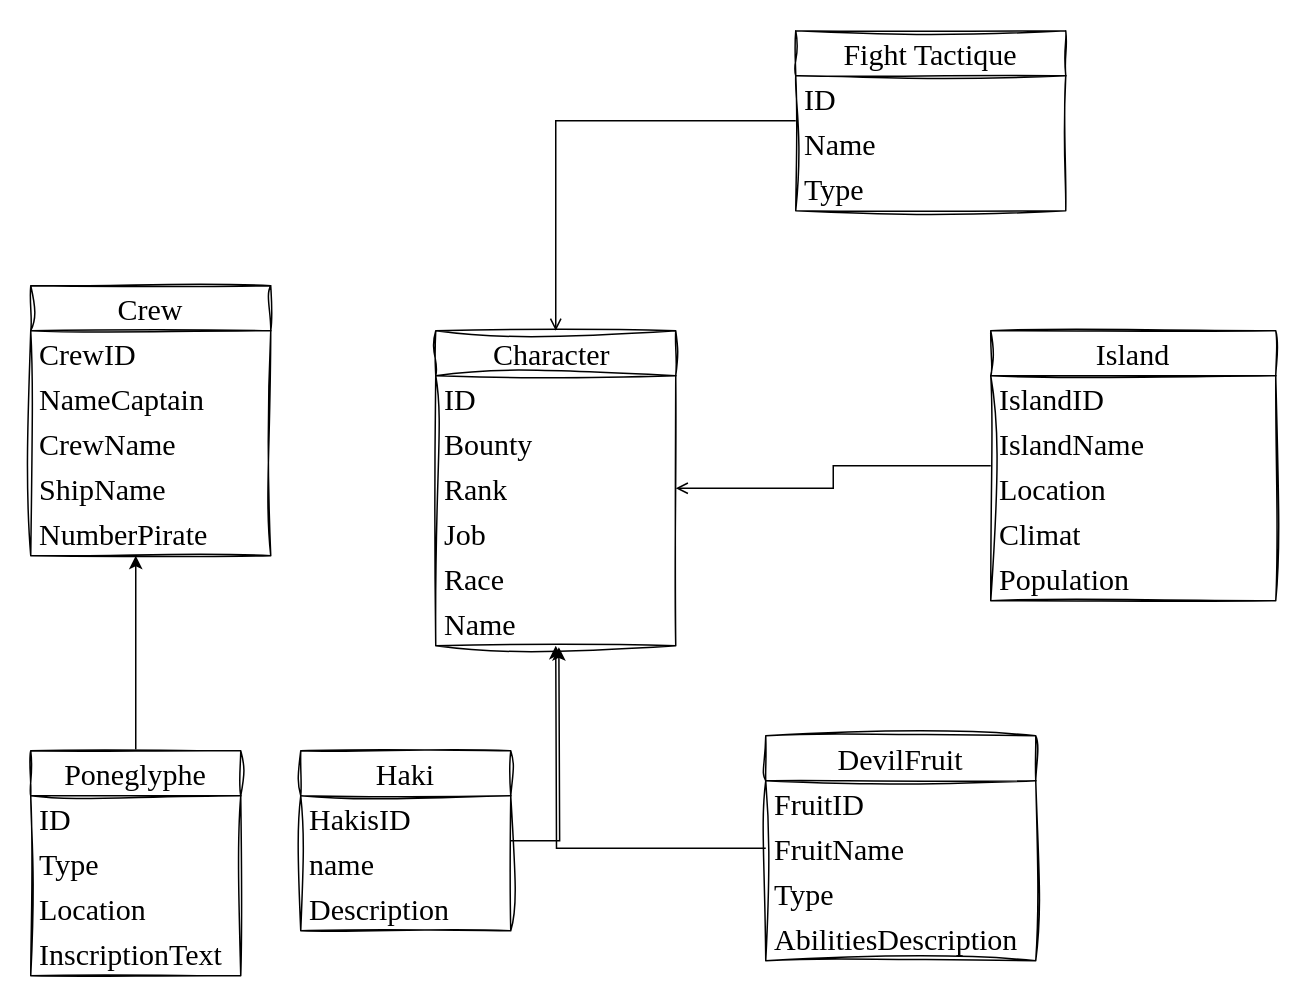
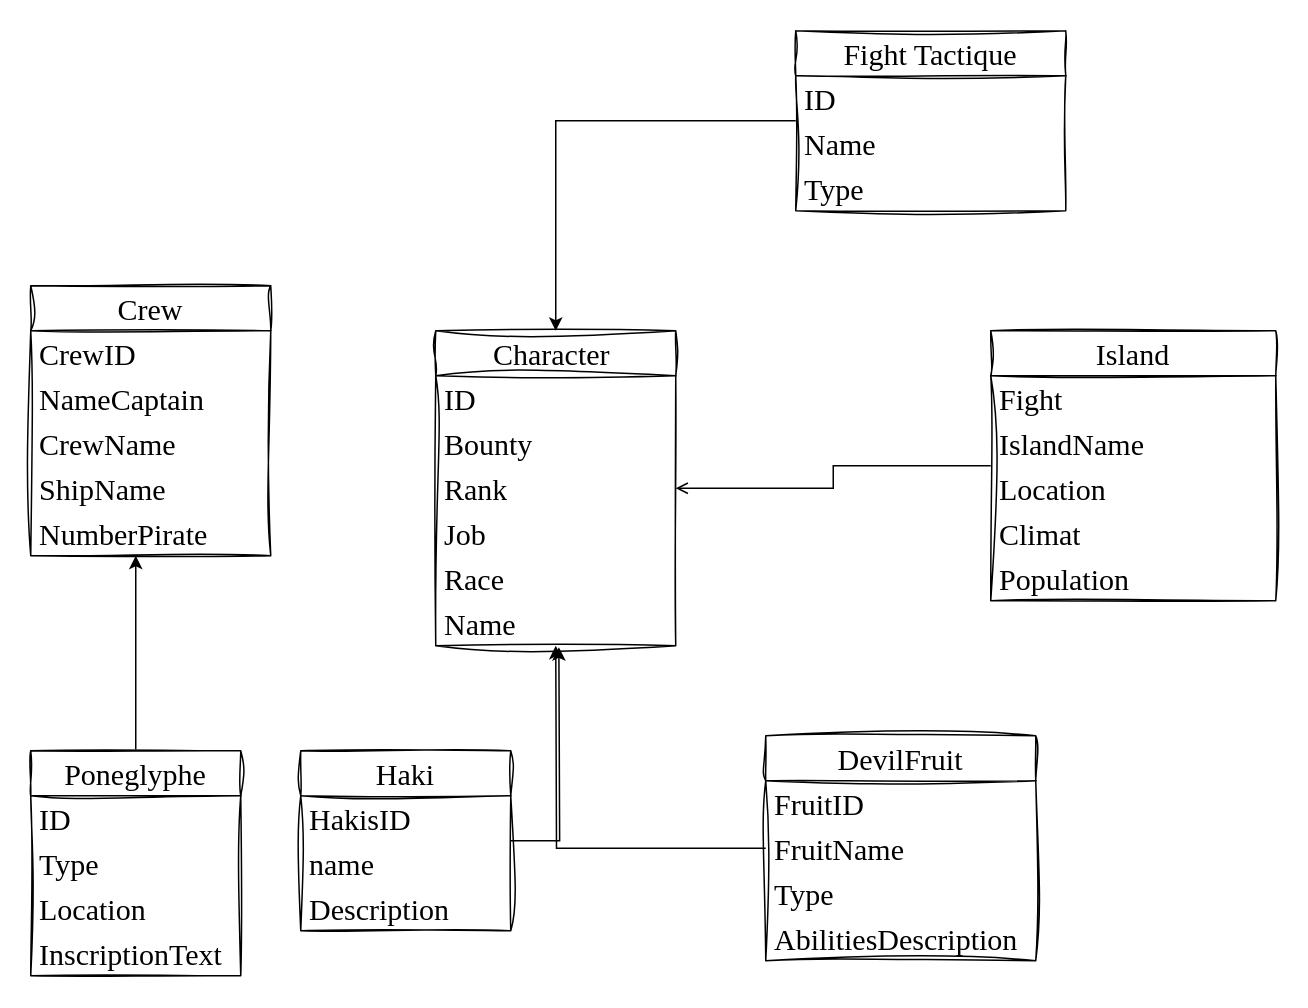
- <mxCell id="39" style="edgeStyle=orthogonalEdgeStyle;rounded=0;orthogonalLoop=1;jettySize=auto;html=1;entryX=0.5;entryY=0;entryDx=0;entryDy=0;endArrow=open;" edge="1" parent="1" source="40" target="2"><mxGeometry relative="1" as="geometry" /></mxCell>
+ <mxCell id="39" style="edgeStyle=orthogonalEdgeStyle;rounded=0;orthogonalLoop=1;jettySize=auto;html=1;entryX=0.5;entryY=0;entryDx=0;entryDy=0;" edge="1" parent="1" source="40" target="2"><mxGeometry relative="1" as="geometry" /></mxCell>
- <mxCell id="11" value="IslandID " style="text;strokeColor=none;fillColor=none;align=left;verticalAlign=middle;spacingLeft=4;spacingRight=4;overflow=hidden;points=[[0,0.5],[1,0.5]];portConstraint=eastwest;rotatable=0;whiteSpace=wrap;html=1;fontSize=20;fontFamily=Architects Daughter;" parent="10" vertex="1"><mxGeometry y="30" width="190" height="30" as="geometry" /></mxCell>
+ <mxCell id="11" value="Fight " style="text;strokeColor=none;fillColor=none;align=left;verticalAlign=middle;spacingLeft=4;spacingRight=4;overflow=hidden;points=[[0,0.5],[1,0.5]];portConstraint=eastwest;rotatable=0;whiteSpace=wrap;html=1;fontSize=20;fontFamily=Architects Daughter;" parent="10" vertex="1"><mxGeometry y="30" width="190" height="30" as="geometry" /></mxCell>
